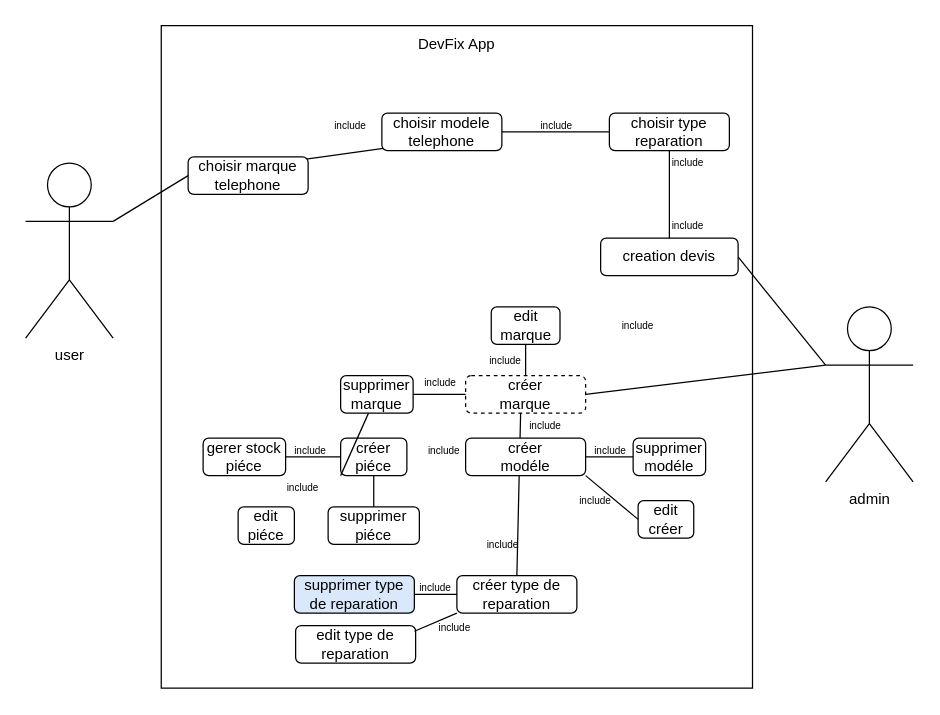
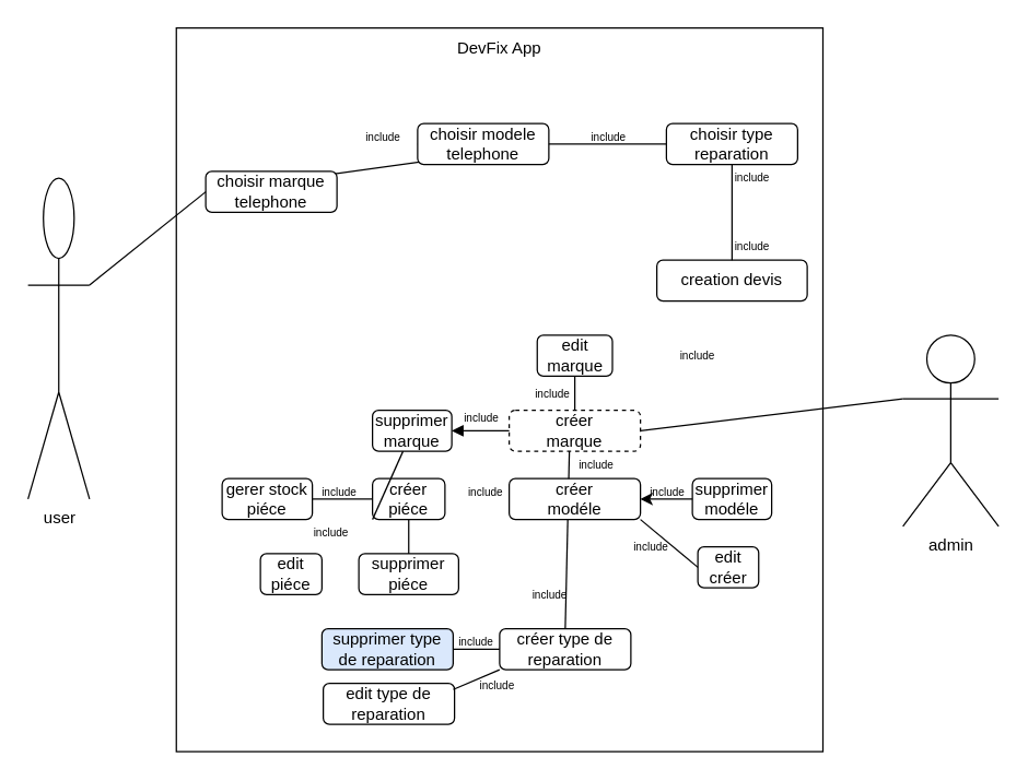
- <mxCell id="4" value="user" style="shape=umlActor;verticalLabelPosition=bottom;verticalAlign=top;html=1;outlineConnect=0;" parent="1" vertex="1"><mxGeometry x="20" y="130" width="70" height="140" as="geometry" /></mxCell>
+ <mxCell id="4" value="user" style="shape=umlActor;verticalLabelPosition=bottom;verticalAlign=top;html=1;outlineConnect=0;" parent="1" vertex="1"><mxGeometry x="20" y="130" width="45" height="235" as="geometry" /></mxCell>
- <mxCell id="9" value="" style="endArrow=none;html=1;rounded=0;entryX=1;entryY=0.5;entryDx=0;entryDy=0;exitX=0;exitY=0.333;exitDx=0;exitDy=0;exitPerimeter=0;" parent="1" source="3" target="12" edge="1"><mxGeometry width="50" height="50" relative="1" as="geometry"><mxPoint x="100" y="187" as="sourcePoint" /><mxPoint x="210" y="115" as="targetPoint" /></mxGeometry></mxCell>
- <mxCell id="42" value="" style="endArrow=none;html=1;rounded=0;entryX=1;entryY=0.5;entryDx=0;entryDy=0;exitX=0;exitY=0.5;exitDx=0;exitDy=0;" parent="1" source="19" target="40" edge="1"><mxGeometry width="50" height="50" relative="1" as="geometry"><mxPoint x="670" y="177" as="sourcePoint" /><mxPoint x="478" y="325" as="targetPoint" /></mxGeometry></mxCell>
+ <mxCell id="42" value="" style="endArrow=block;html=1;rounded=0;entryX=1;entryY=0.5;entryDx=0;entryDy=0;exitX=0;exitY=0.5;exitDx=0;exitDy=0;" parent="1" source="19" target="40" edge="1"><mxGeometry width="50" height="50" relative="1" as="geometry"><mxPoint x="670" y="177" as="sourcePoint" /><mxPoint x="478" y="325" as="targetPoint" /></mxGeometry></mxCell>
- <mxCell id="38" value="" style="endArrow=none;html=1;rounded=0;entryX=1;entryY=0.5;entryDx=0;entryDy=0;exitX=0;exitY=0.5;exitDx=0;exitDy=0;" parent="1" source="37" target="24" edge="1"><mxGeometry width="50" height="50" relative="1" as="geometry"><mxPoint x="670" y="177" as="sourcePoint" /><mxPoint x="478" y="325" as="targetPoint" /></mxGeometry></mxCell>
+ <mxCell id="38" value="" style="endArrow=classic;html=1;rounded=0;entryX=1;entryY=0.5;entryDx=0;entryDy=0;exitX=0;exitY=0.5;exitDx=0;exitDy=0;" parent="1" source="37" target="24" edge="1"><mxGeometry width="50" height="50" relative="1" as="geometry"><mxPoint x="670" y="177" as="sourcePoint" /><mxPoint x="478" y="325" as="targetPoint" /></mxGeometry></mxCell>
